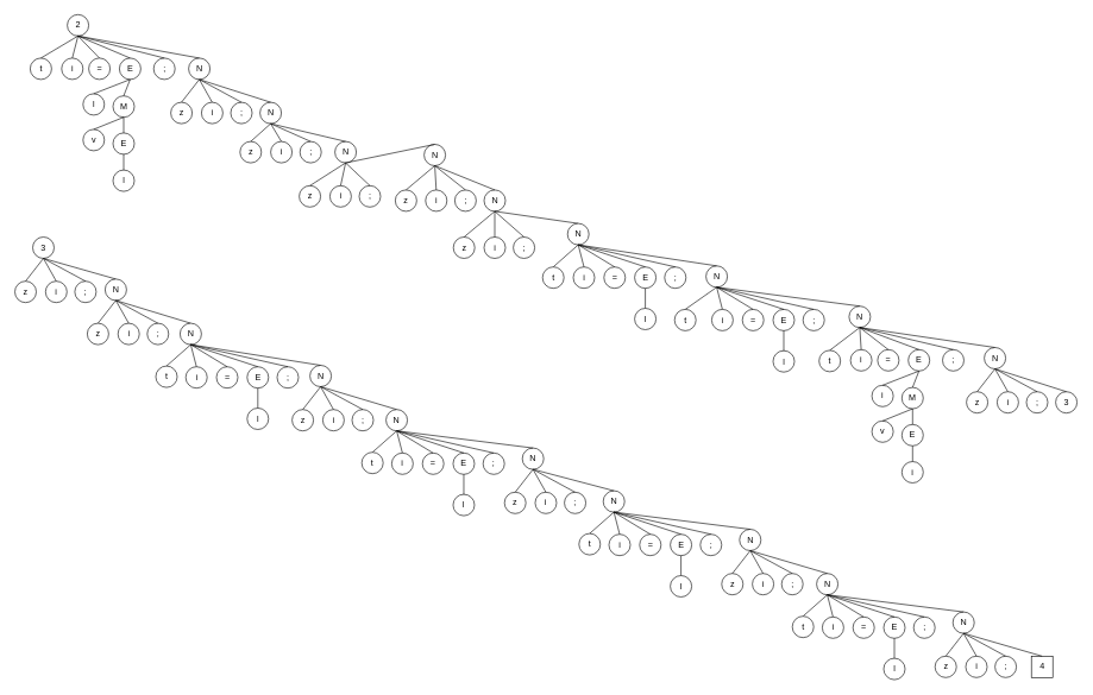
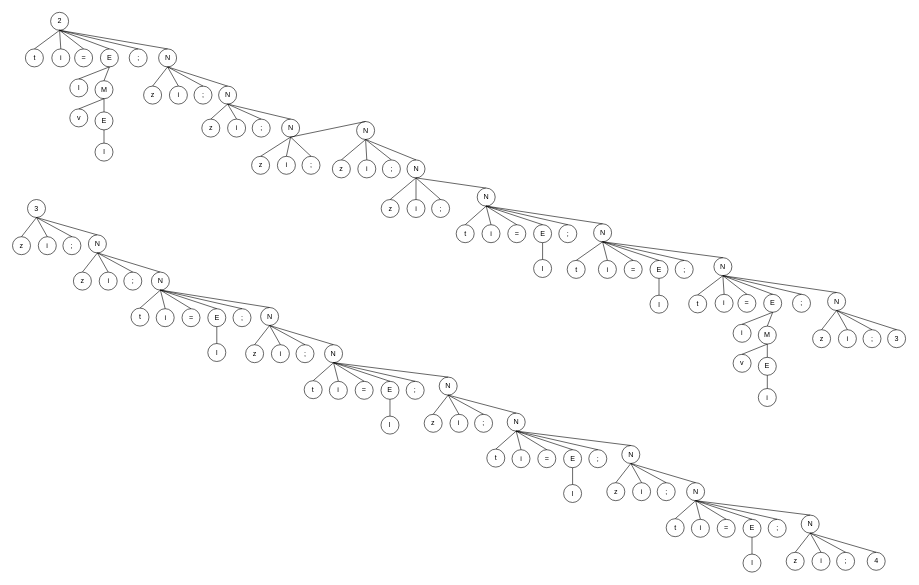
- <mxCell id="2" value="2" style="ellipse;whiteSpace=wrap;html=1;aspect=fixed;rounded=1;" vertex="1" parent="1"><mxGeometry x="93.5" y="20" width="30" height="30" as="geometry" /></mxCell>
+ <mxCell id="2" value="2" style="ellipse;whiteSpace=wrap;html=1;aspect=fixed;rounded=1;" vertex="1" parent="1"><mxGeometry x="83.5" y="20" width="30" height="30" as="geometry" /></mxCell>
- <mxCell id="226" value="4" style="whiteSpace=wrap;html=1;aspect=fixed;rounded=0;" vertex="1" parent="1"><mxGeometry x="1444.5" y="920" width="30" height="30" as="geometry" /></mxCell>
+ <mxCell id="226" value="4" style="ellipse;whiteSpace=wrap;html=1;aspect=fixed;rounded=1;" vertex="1" parent="1"><mxGeometry x="1444.5" y="920" width="30" height="30" as="geometry" /></mxCell>
